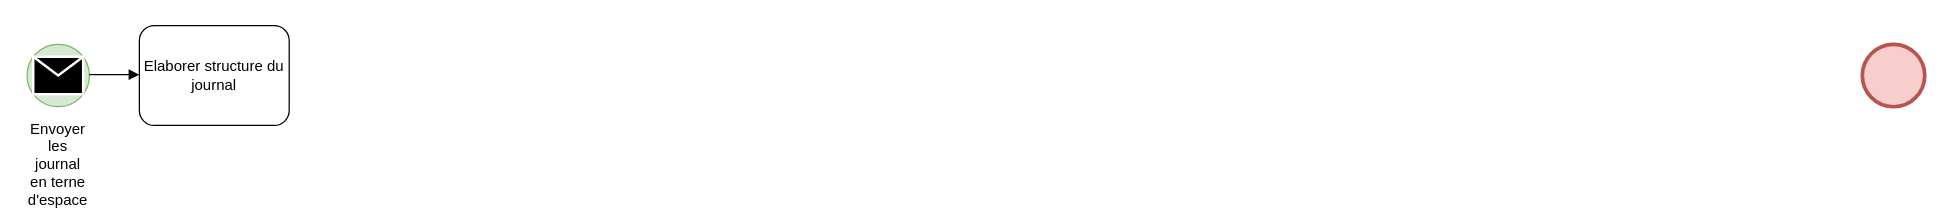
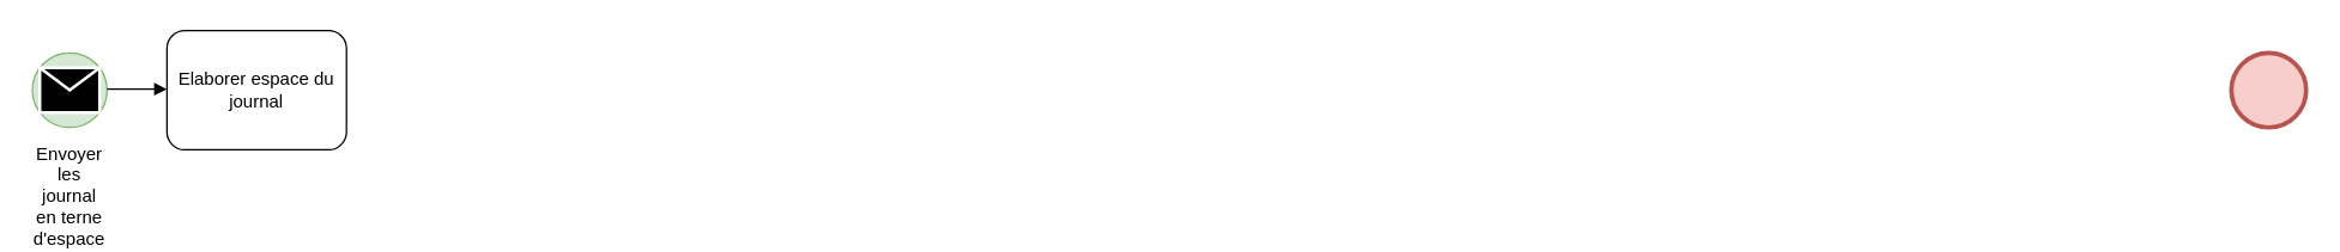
- <mxCell id="6" value="Elaborer structure du journal" style="shape=ext;rounded=1;html=1;whiteSpace=wrap;" vertex="1" parent="1"><mxGeometry x="110" y="20" width="120" height="80" as="geometry" /></mxCell>
+ <mxCell id="6" value="Elaborer espace du journal" style="shape=ext;rounded=1;html=1;whiteSpace=wrap;" vertex="1" parent="1"><mxGeometry x="110" y="20" width="120" height="80" as="geometry" /></mxCell>
